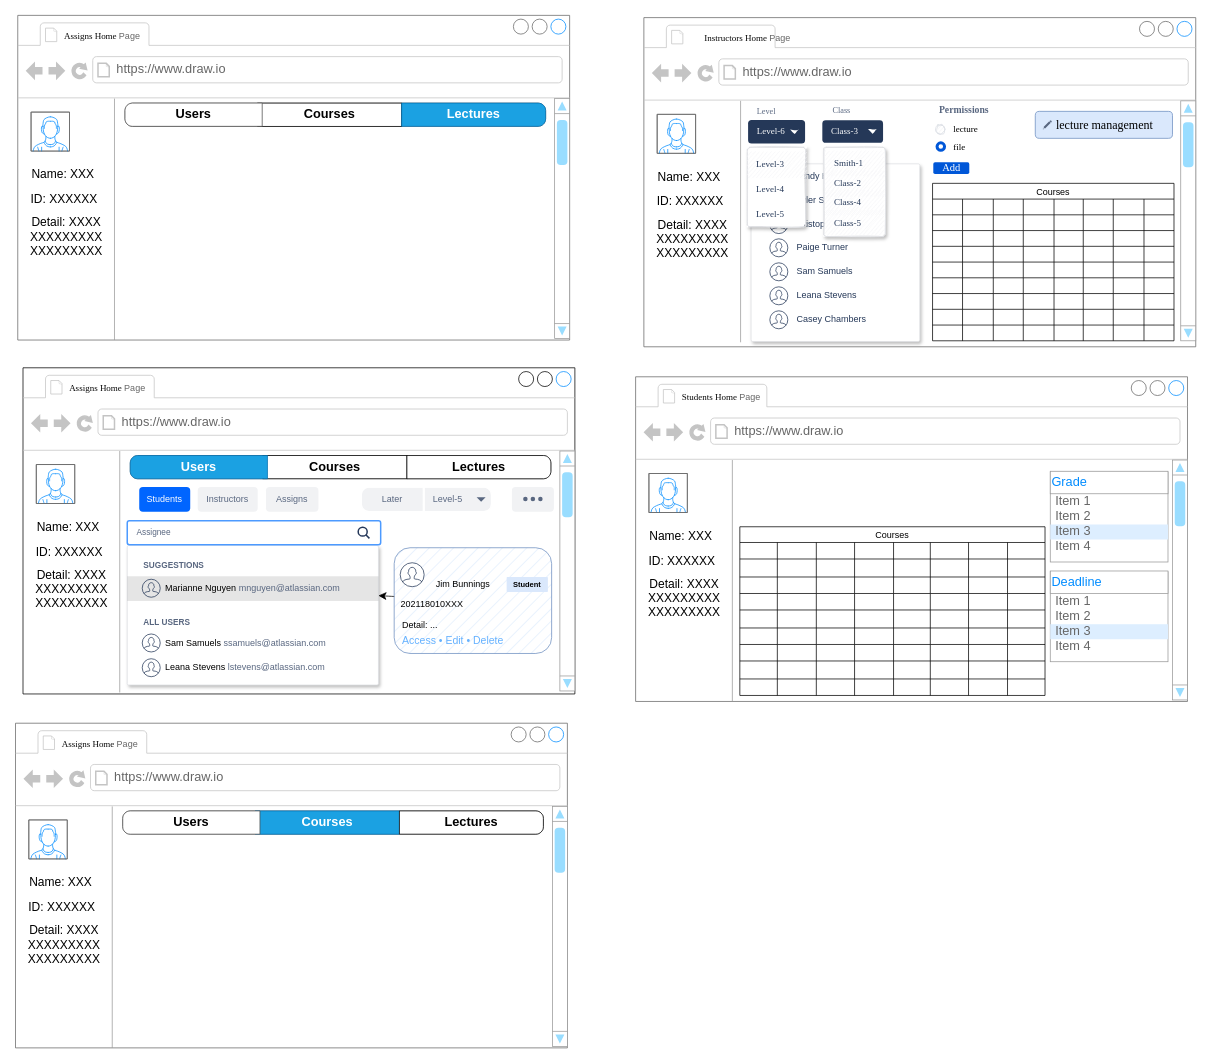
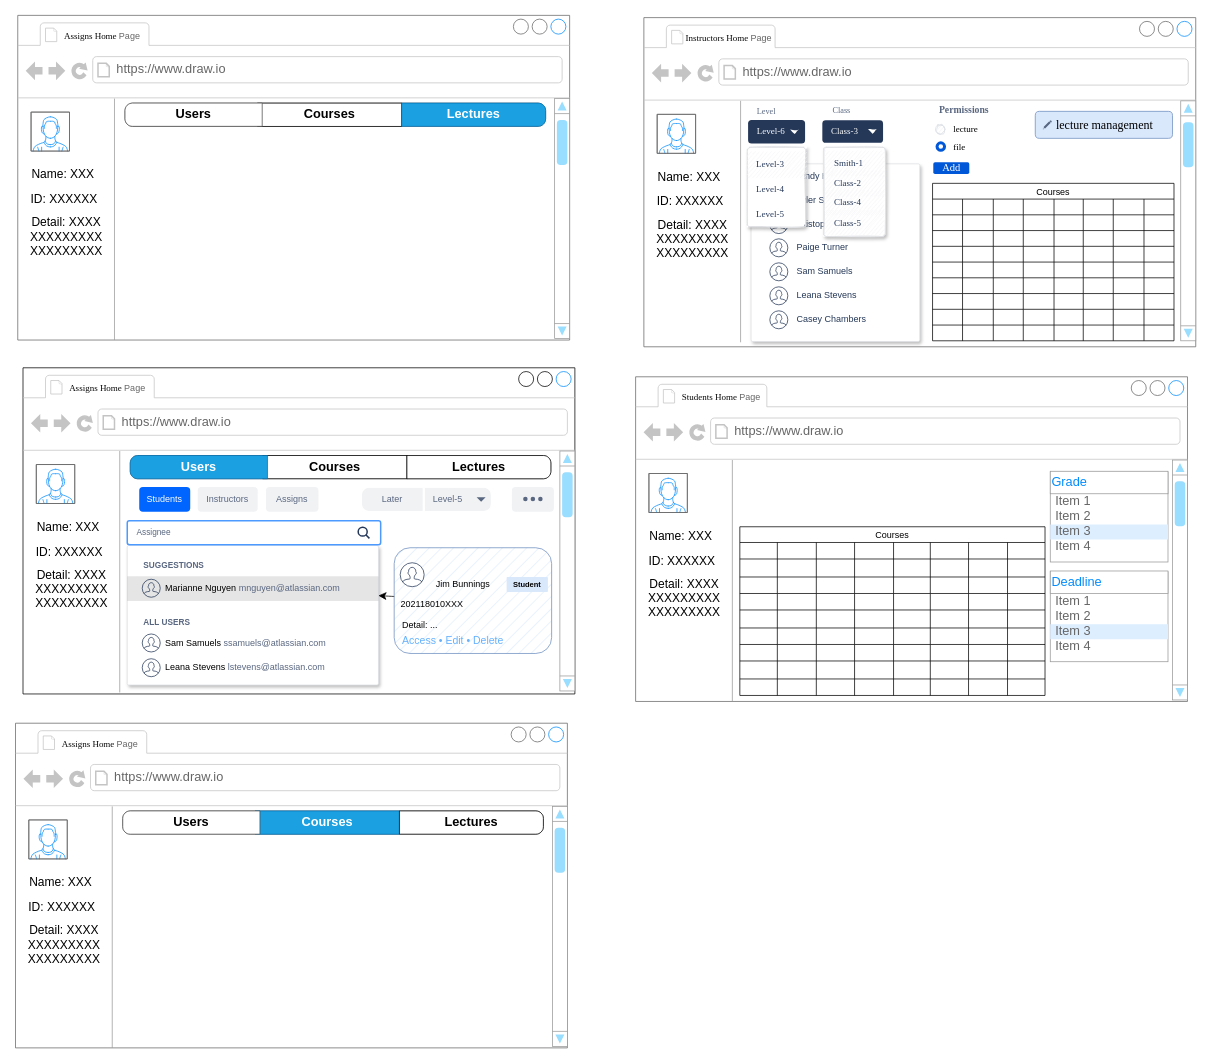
- <mxCell id="11" value="&lt;font style=&quot;font-size: 12px;&quot;&gt;&lt;span style=&quot;background-color: initial;&quot;&gt;&lt;span style=&quot;font-family: 宋体;&quot; class=&quot;15&quot;&gt;&lt;font color=&quot;#080808&quot; style=&quot;font-size: 12px;&quot; face=&quot;Times New Roman&quot;&gt;Instructors Home&amp;nbsp;&lt;/font&gt;&lt;/span&gt;&lt;/span&gt;Page&amp;nbsp;&lt;/font&gt;" style="strokeWidth=1;shadow=0;dashed=0;align=center;html=1;shape=mxgraph.mockup.containers.anchor;fontSize=17;fontColor=#666666;align=left;whiteSpace=wrap;" vertex="1" parent="2"><mxGeometry x="79" y="14" width="224" height="26" as="geometry" /></mxCell>
+ <mxCell id="11" value="&lt;font style=&quot;font-size: 12px;&quot;&gt;&lt;span style=&quot;background-color: initial;&quot;&gt;&lt;span style=&quot;font-family: 宋体;&quot; class=&quot;15&quot;&gt;&lt;font color=&quot;#080808&quot; style=&quot;font-size: 12px;&quot; face=&quot;Times New Roman&quot;&gt;Instructors Home&amp;nbsp;&lt;/font&gt;&lt;/span&gt;&lt;/span&gt;Page&amp;nbsp;&lt;/font&gt;" style="strokeWidth=1;shadow=0;dashed=0;align=center;html=1;shape=mxgraph.mockup.containers.anchor;fontSize=17;fontColor=#666666;align=left;whiteSpace=wrap;" vertex="1" parent="2"><mxGeometry x="54" y="14" width="224" height="26" as="geometry" /></mxCell>
